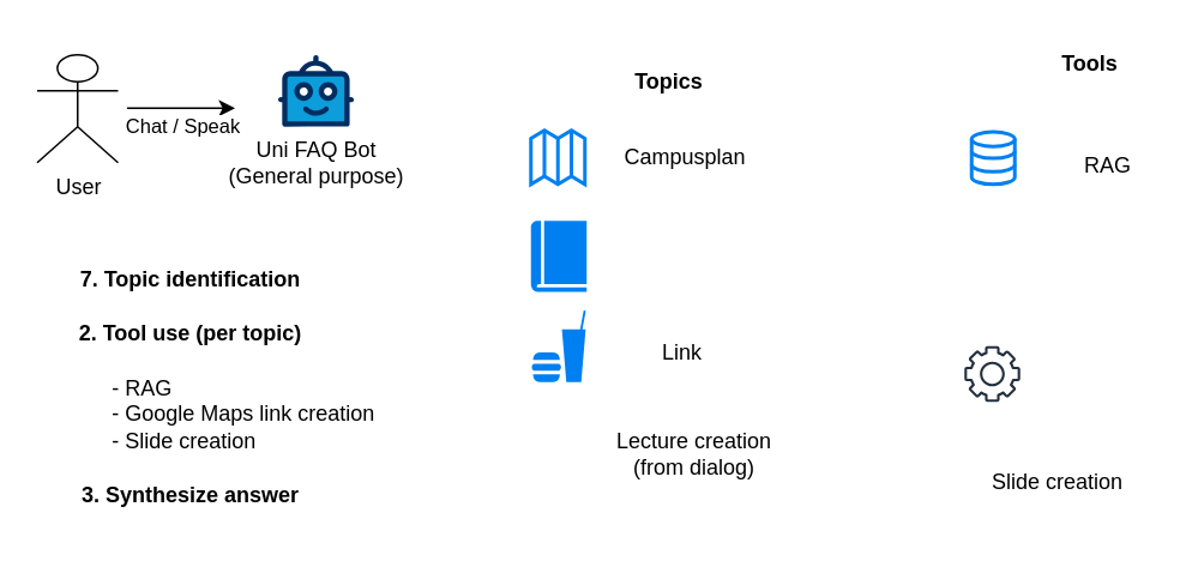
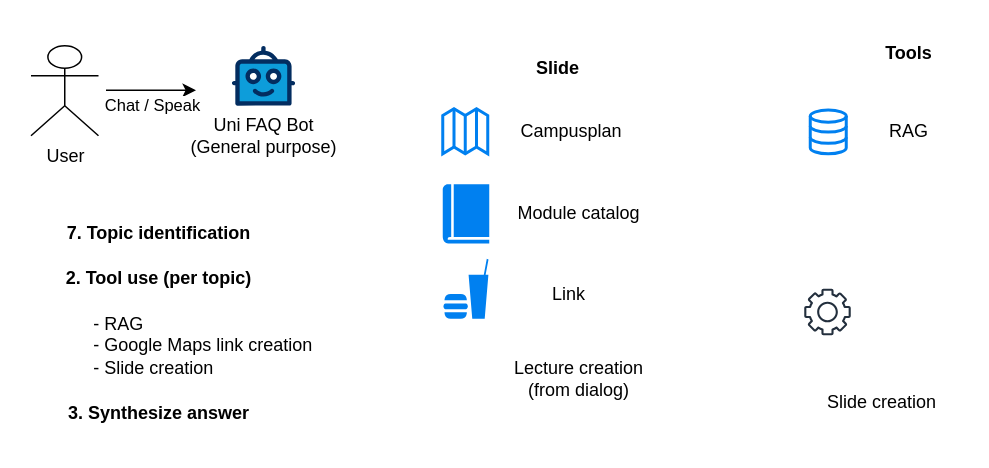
- <mxCell id="15" value="&lt;b&gt;Topics&lt;/b&gt;" style="text;html=1;align=center;verticalAlign=middle;resizable=0;points=[];autosize=1;strokeColor=none;fillColor=none;" vertex="1" parent="1"><mxGeometry x="340.5" y="30" width="60" height="30" as="geometry" /></mxCell>
+ <mxCell id="15" value="&lt;b&gt;Slide&lt;/b&gt;" style="text;html=1;align=center;verticalAlign=middle;resizable=0;points=[];autosize=1;strokeColor=none;fillColor=none;" vertex="1" parent="1"><mxGeometry x="340.5" y="30" width="60" height="30" as="geometry" /></mxCell>
- <mxCell id="21" value="RAG" style="text;html=1;align=center;verticalAlign=middle;resizable=0;points=[];autosize=1;strokeColor=none;fillColor=none;" vertex="1" parent="1"><mxGeometry x="589.5" y="77" width="50" height="30" as="geometry" /></mxCell>
+ <mxCell id="21" value="RAG" style="text;html=1;align=center;verticalAlign=middle;resizable=0;points=[];autosize=1;strokeColor=none;fillColor=none;" vertex="1" parent="1"><mxGeometry x="579.5" y="72" width="50" height="30" as="geometry" /></mxCell>
+ <mxCell id="10" value="Module catalog" style="text;html=1;align=center;verticalAlign=middle;resizable=0;points=[];autosize=1;strokeColor=none;fillColor=none;" vertex="1" parent="1"><mxGeometry x="334.5" y="127" width="100" height="30" as="geometry" /></mxCell>
